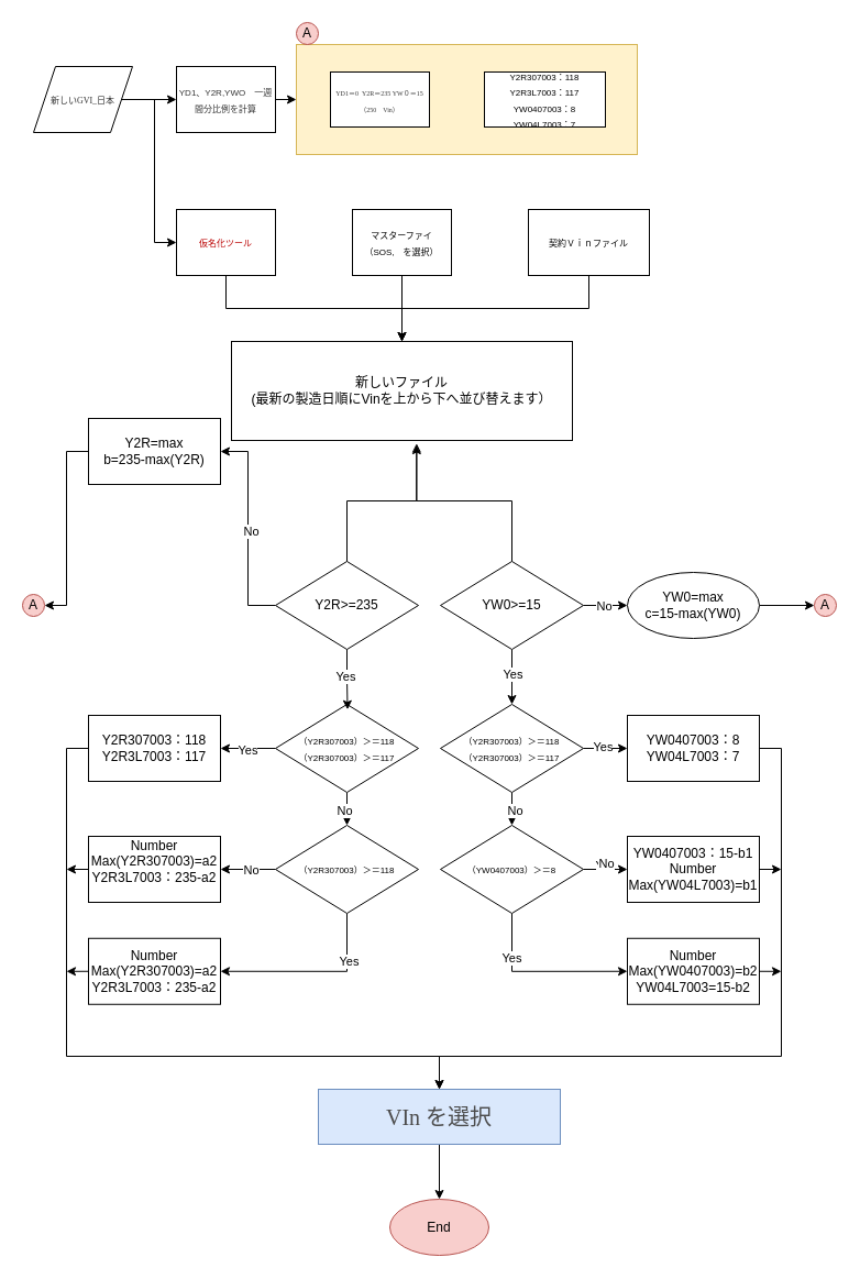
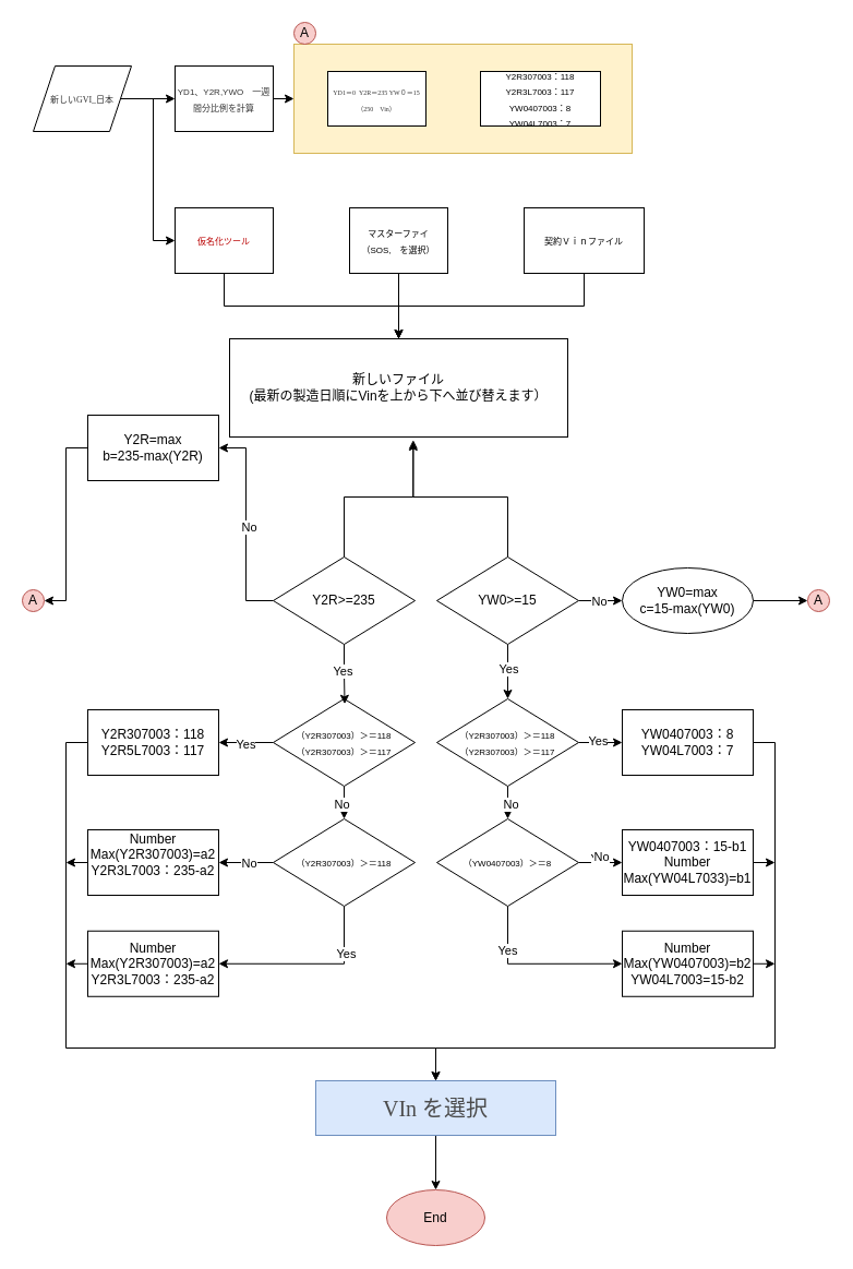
- <mxCell id="51" value="&lt;div&gt;Y2R307003：118&lt;/div&gt;&lt;div&gt;Y2R3L7003：117&lt;/div&gt;" style="rounded=0;whiteSpace=wrap;html=1;" vertex="1" parent="1"><mxGeometry x="80" y="650" width="120" height="60" as="geometry" /></mxCell>
+ <mxCell id="51" value="&lt;div&gt;Y2R307003：118&lt;/div&gt;&lt;div&gt;Y2R5L7003：117&lt;/div&gt;" style="rounded=0;whiteSpace=wrap;html=1;" vertex="1" parent="1"><mxGeometry x="80" y="650" width="120" height="60" as="geometry" /></mxCell>
- <mxCell id="57" value="&lt;div&gt;YW0407003：15-b1&lt;/div&gt;&lt;div&gt;Number Max(YW04L7003)=b1&lt;/div&gt;" style="rounded=0;whiteSpace=wrap;html=1;" vertex="1" parent="1"><mxGeometry x="570" y="760" width="120" height="60" as="geometry" /></mxCell>
+ <mxCell id="57" value="&lt;div&gt;YW0407003：15-b1&lt;/div&gt;&lt;div&gt;Number Max(YW04L7033)=b1&lt;/div&gt;" style="rounded=0;whiteSpace=wrap;html=1;" vertex="1" parent="1"><mxGeometry x="570" y="760" width="120" height="60" as="geometry" /></mxCell>
